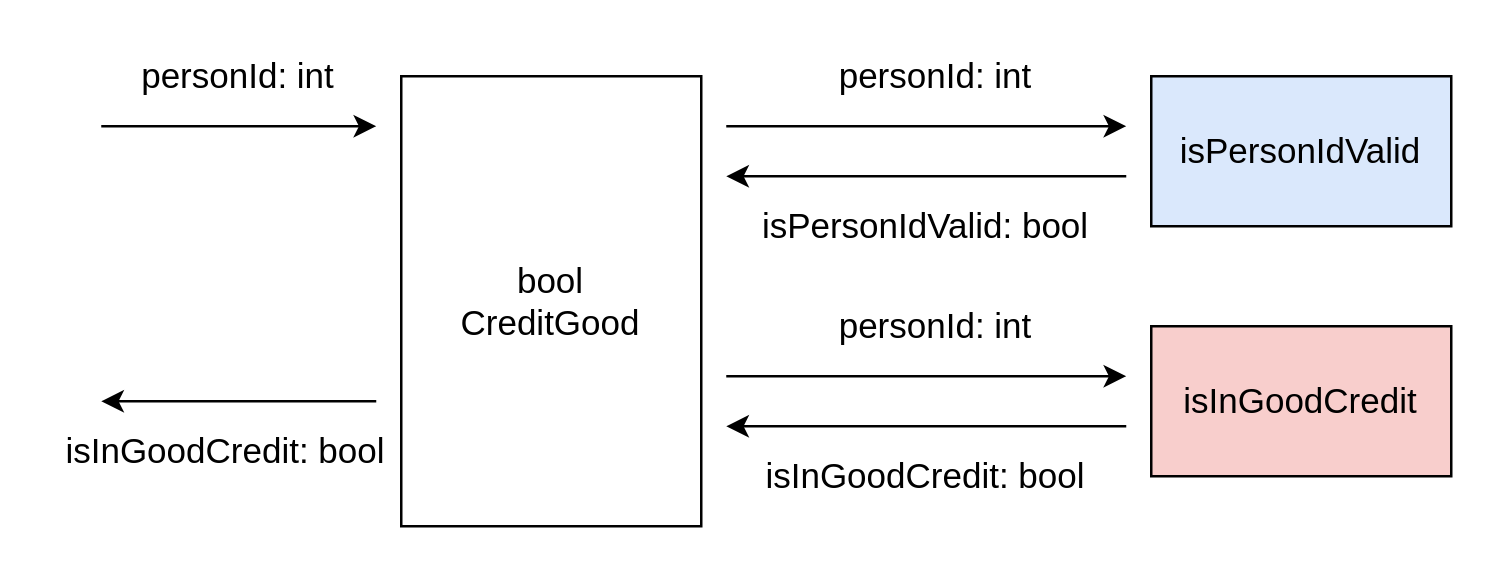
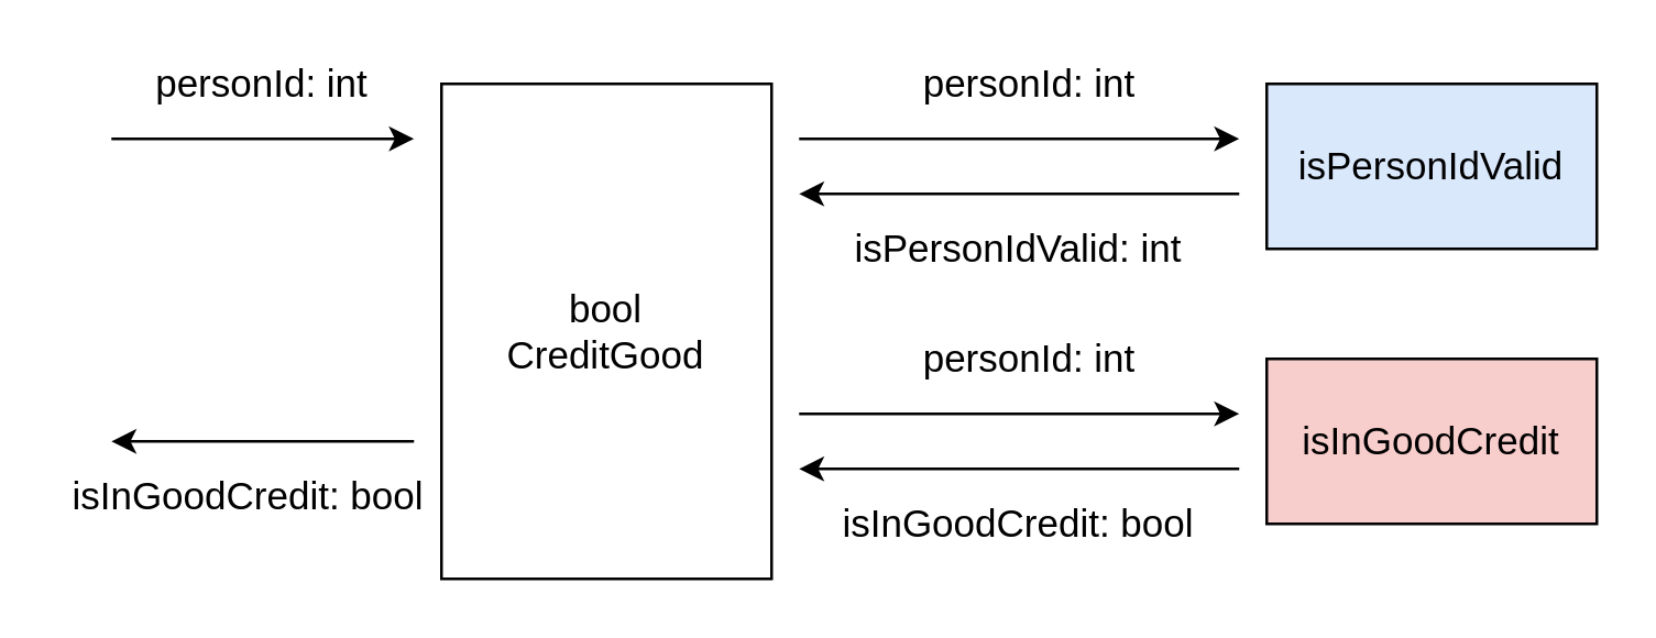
- <mxCell id="9" value="&lt;font style=&quot;font-size: 14px&quot;&gt;isPersonIdValid: bool&lt;/font&gt;" style="text;html=1;strokeColor=none;fillColor=none;align=center;verticalAlign=middle;whiteSpace=wrap;rounded=0;" vertex="1" parent="1"><mxGeometry x="300" y="80" width="140" height="20" as="geometry" /></mxCell>
+ <mxCell id="9" value="&lt;font style=&quot;font-size: 14px&quot;&gt;isPersonIdValid: int&lt;/font&gt;" style="text;html=1;strokeColor=none;fillColor=none;align=center;verticalAlign=middle;whiteSpace=wrap;rounded=0;" vertex="1" parent="1"><mxGeometry x="300" y="80" width="140" height="20" as="geometry" /></mxCell>
